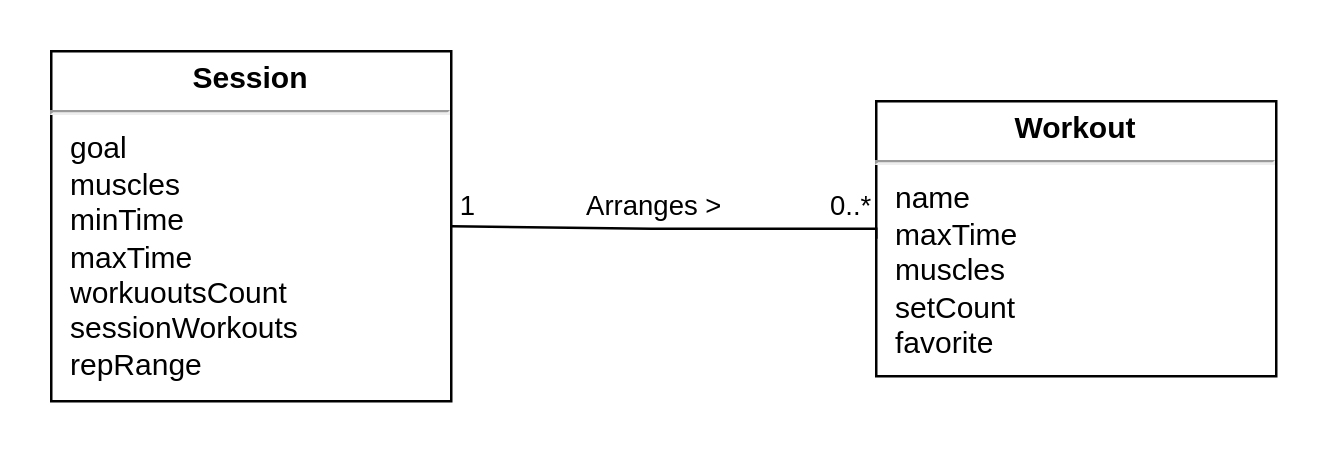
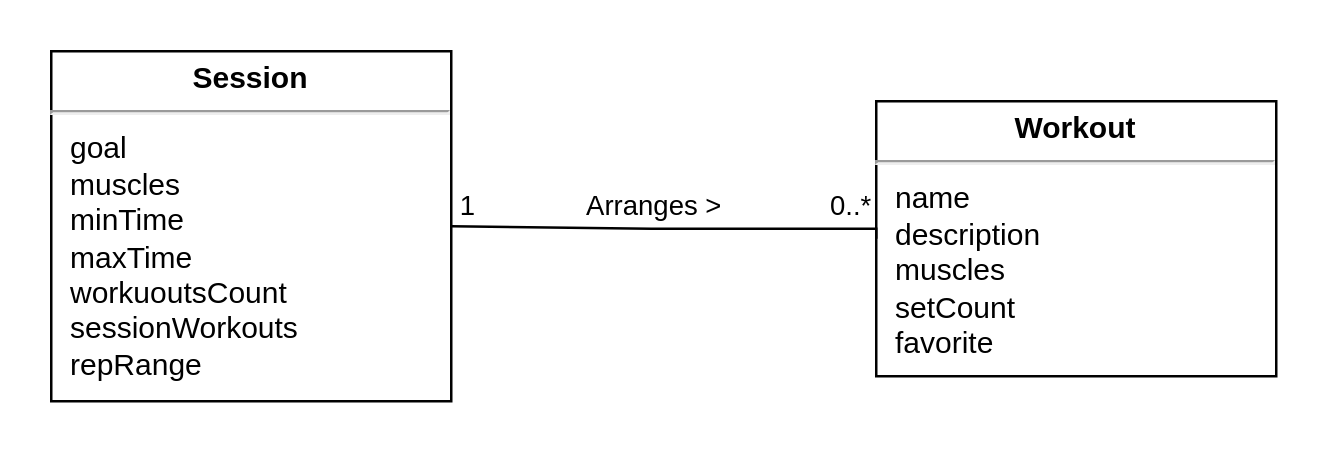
- <mxCell id="3" value="&lt;p style=&quot;margin: 4px 0px 0px; text-align: center;&quot;&gt;&lt;b style=&quot;&quot;&gt;Workout&lt;/b&gt;&lt;/p&gt;&lt;hr&gt;&lt;p style=&quot;margin:0px;margin-left:8px;&quot;&gt;name&lt;br&gt;&lt;/p&gt;&lt;p style=&quot;margin:0px;margin-left:8px;&quot;&gt;maxTime&lt;br&gt;&lt;/p&gt;&lt;p style=&quot;margin:0px;margin-left:8px;&quot;&gt;muscles&lt;/p&gt;&lt;p style=&quot;margin:0px;margin-left:8px;&quot;&gt;setCount&lt;/p&gt;&lt;p style=&quot;margin:0px;margin-left:8px;&quot;&gt;favorite&lt;/p&gt;" style="verticalAlign=top;align=left;overflow=fill;fontSize=12;fontFamily=Helvetica;html=1;" parent="1" vertex="1"><mxGeometry x="350" y="40" width="160" height="110" as="geometry" /></mxCell>
+ <mxCell id="3" value="&lt;p style=&quot;margin: 4px 0px 0px; text-align: center;&quot;&gt;&lt;b style=&quot;&quot;&gt;Workout&lt;/b&gt;&lt;/p&gt;&lt;hr&gt;&lt;p style=&quot;margin:0px;margin-left:8px;&quot;&gt;name&lt;br&gt;&lt;/p&gt;&lt;p style=&quot;margin:0px;margin-left:8px;&quot;&gt;description&lt;br&gt;&lt;/p&gt;&lt;p style=&quot;margin:0px;margin-left:8px;&quot;&gt;muscles&lt;/p&gt;&lt;p style=&quot;margin:0px;margin-left:8px;&quot;&gt;setCount&lt;/p&gt;&lt;p style=&quot;margin:0px;margin-left:8px;&quot;&gt;favorite&lt;/p&gt;" style="verticalAlign=top;align=left;overflow=fill;fontSize=12;fontFamily=Helvetica;html=1;" parent="1" vertex="1"><mxGeometry x="350" y="40" width="160" height="110" as="geometry" /></mxCell>
